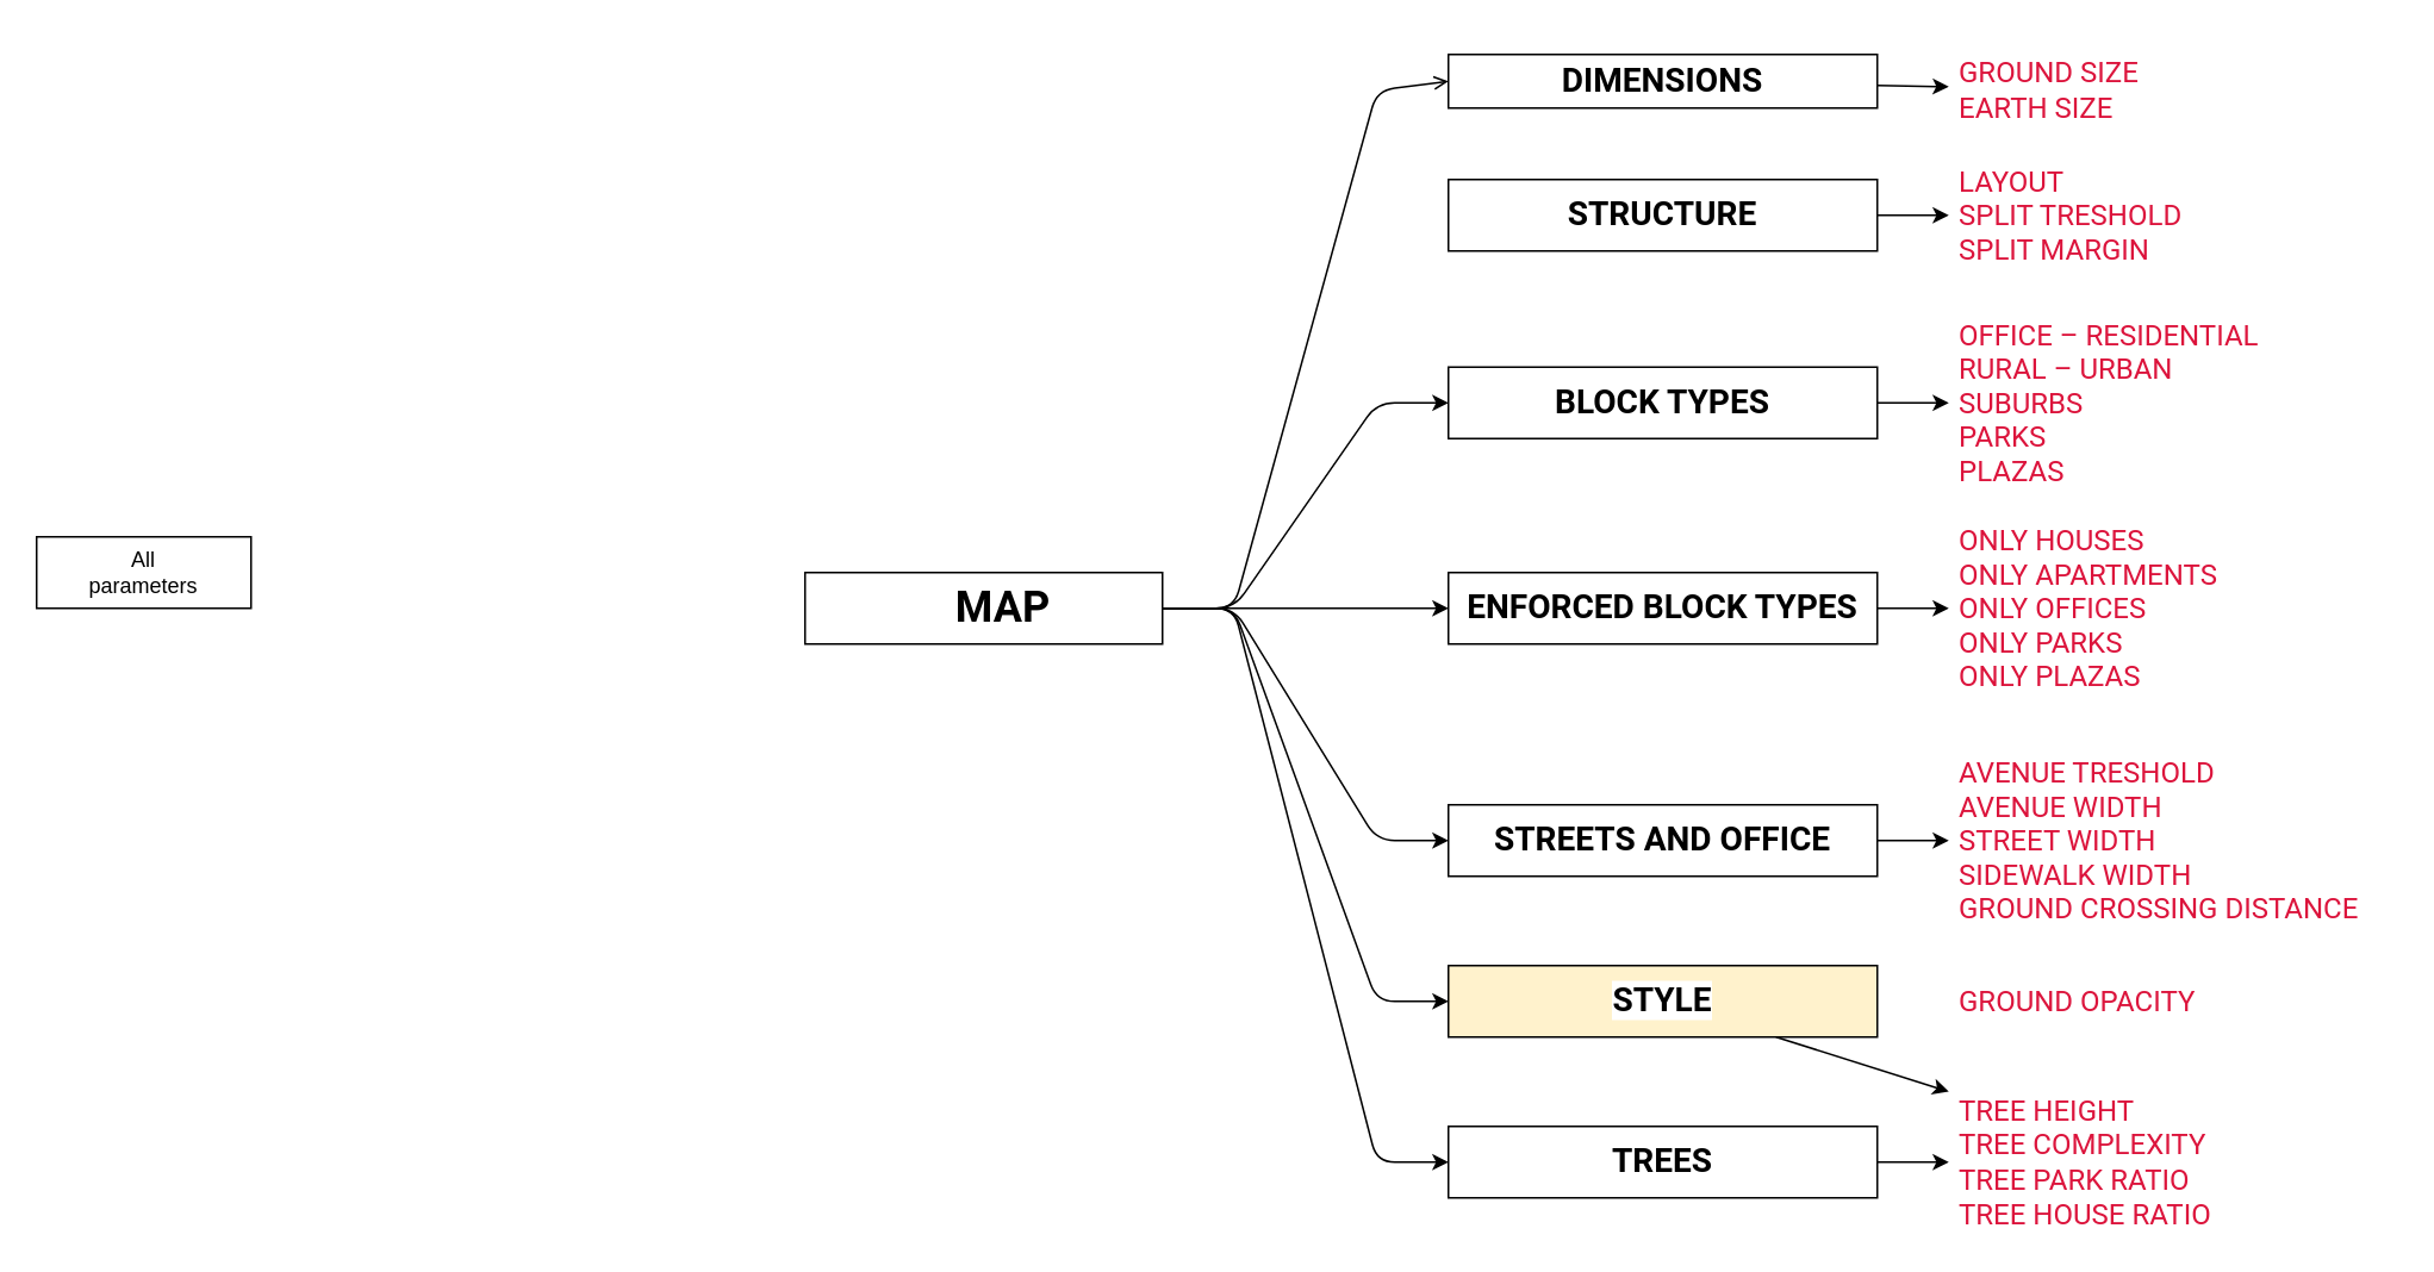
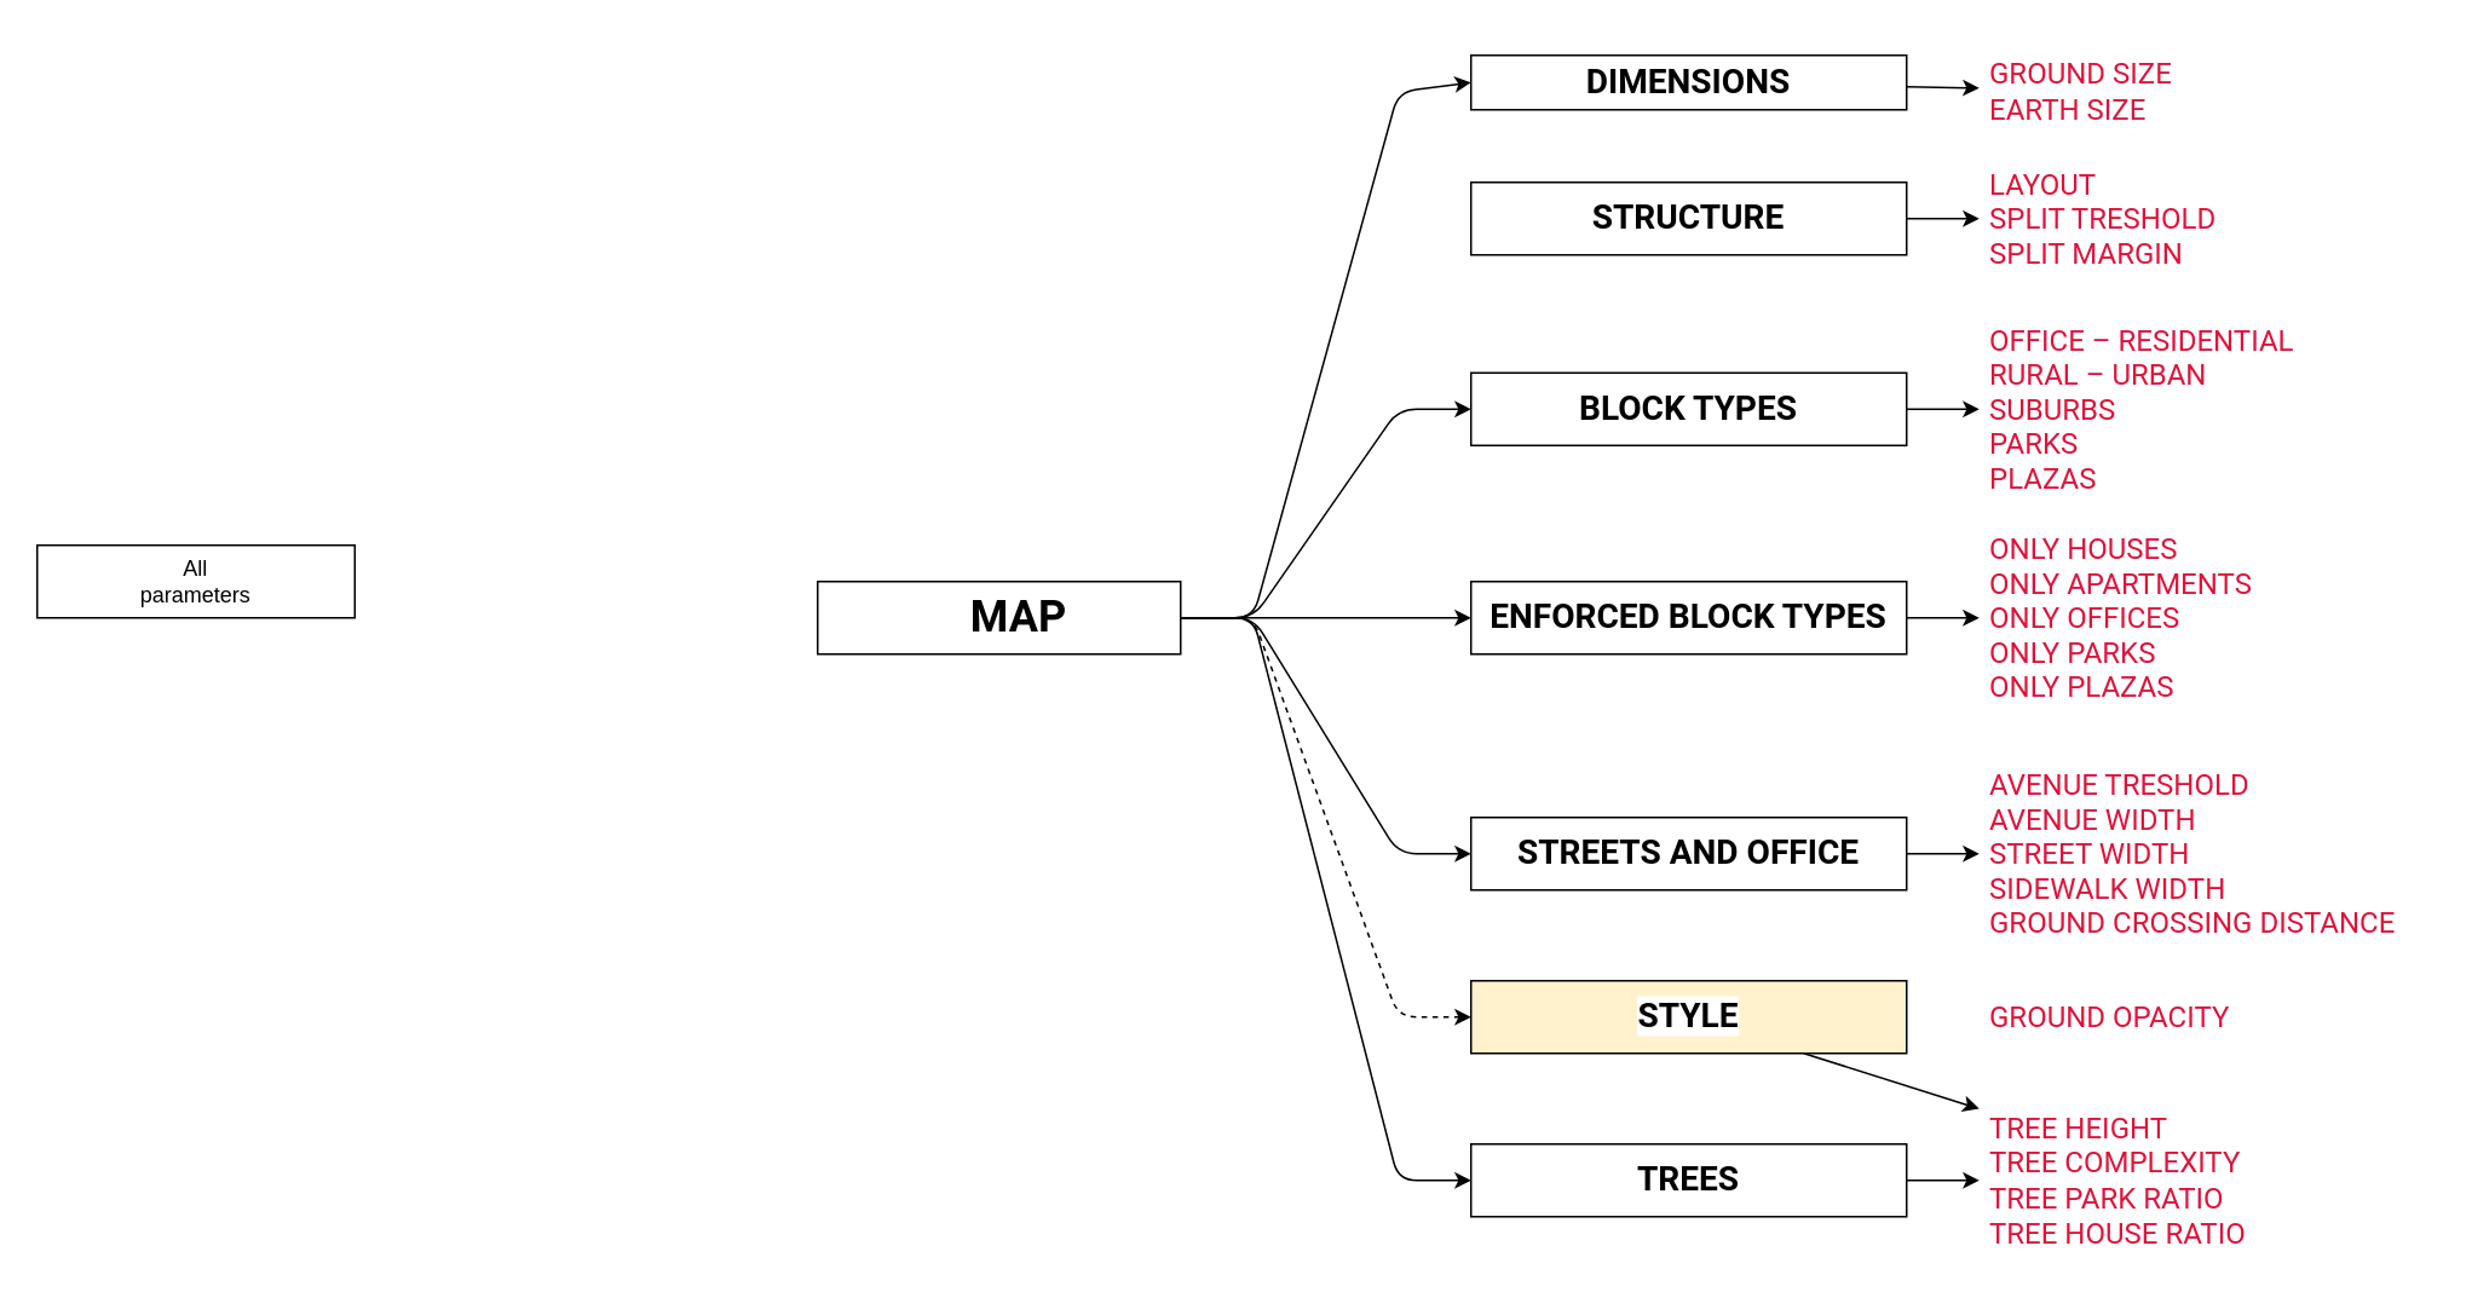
- <mxCell id="25" value="" style="endArrow=open;html=1;exitX=1;exitY=0.5;exitDx=0;exitDy=0;entryX=0;entryY=0.5;entryDx=0;entryDy=0;" edge="1" parent="1" source="3" target="4"><mxGeometry width="50" height="50" relative="1" as="geometry"><mxPoint x="1060" y="60" as="sourcePoint" /><mxPoint x="1100" y="60" as="targetPoint" /><Array as="points"><mxPoint x="690" y="340" /><mxPoint x="770" y="50" /></Array></mxGeometry></mxCell>
+ <mxCell id="25" value="" style="endArrow=classic;html=1;exitX=1;exitY=0.5;exitDx=0;exitDy=0;entryX=0;entryY=0.5;entryDx=0;entryDy=0;" edge="1" parent="1" source="3" target="4"><mxGeometry width="50" height="50" relative="1" as="geometry"><mxPoint x="1060" y="60" as="sourcePoint" /><mxPoint x="1100" y="60" as="targetPoint" /><Array as="points"><mxPoint x="690" y="340" /><mxPoint x="770" y="50" /></Array></mxGeometry></mxCell>
- <mxCell id="2" value="All&lt;br&gt;parameters" style="rounded=0;whiteSpace=wrap;html=1;" vertex="1" parent="1"><mxGeometry x="20" y="300" width="120" height="40" as="geometry" /></mxCell>
+ <mxCell id="2" value="All&lt;br&gt;parameters" style="rounded=0;whiteSpace=wrap;html=1;" vertex="1" parent="1"><mxGeometry x="20" y="300" width="175" height="40" as="geometry" /></mxCell>
- <mxCell id="29" value="" style="endArrow=classic;html=1;exitX=1;exitY=0.5;exitDx=0;exitDy=0;entryX=0;entryY=0.5;entryDx=0;entryDy=0;" edge="1" parent="1" source="3" target="19"><mxGeometry width="50" height="50" relative="1" as="geometry"><mxPoint x="700" y="390" as="sourcePoint" /><mxPoint x="860" y="100" as="targetPoint" /><Array as="points"><mxPoint x="690" y="340" /><mxPoint x="770" y="560" /></Array></mxGeometry></mxCell>
+ <mxCell id="29" value="" style="endArrow=classic;html=1;exitX=1;exitY=0.5;exitDx=0;exitDy=0;entryX=0;entryY=0.5;entryDx=0;entryDy=0;dashed=1;" edge="1" parent="1" source="3" target="19"><mxGeometry width="50" height="50" relative="1" as="geometry"><mxPoint x="700" y="390" as="sourcePoint" /><mxPoint x="860" y="100" as="targetPoint" /><Array as="points"><mxPoint x="690" y="340" /><mxPoint x="770" y="560" /></Array></mxGeometry></mxCell>
